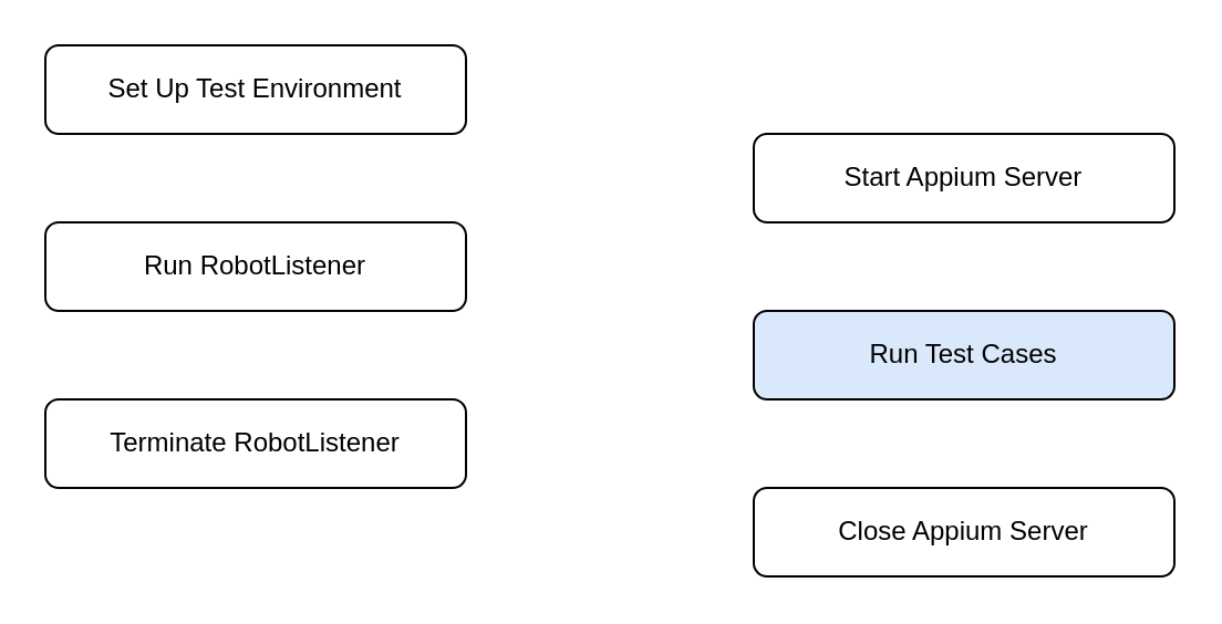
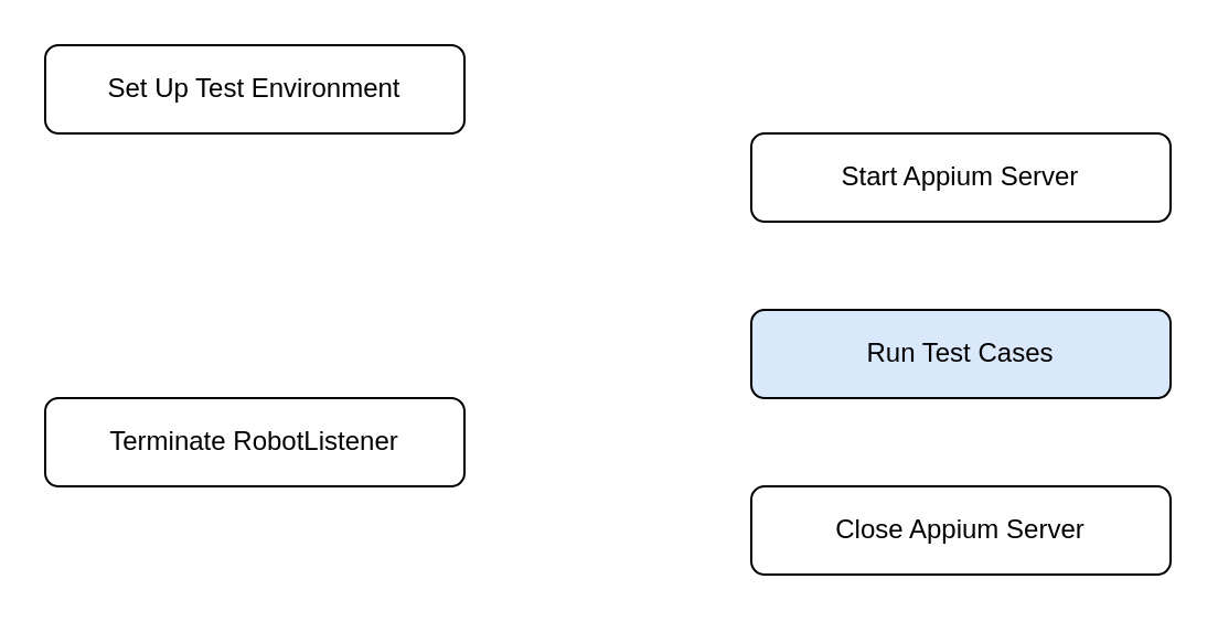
- <mxCell id="5" value="Run RobotListener" style="rounded=1;whiteSpace=wrap;html=1;fontSize=12;glass=0;strokeWidth=1;shadow=0;" vertex="1" parent="1"><mxGeometry x="20" y="100" width="190" height="40" as="geometry" /></mxCell>
